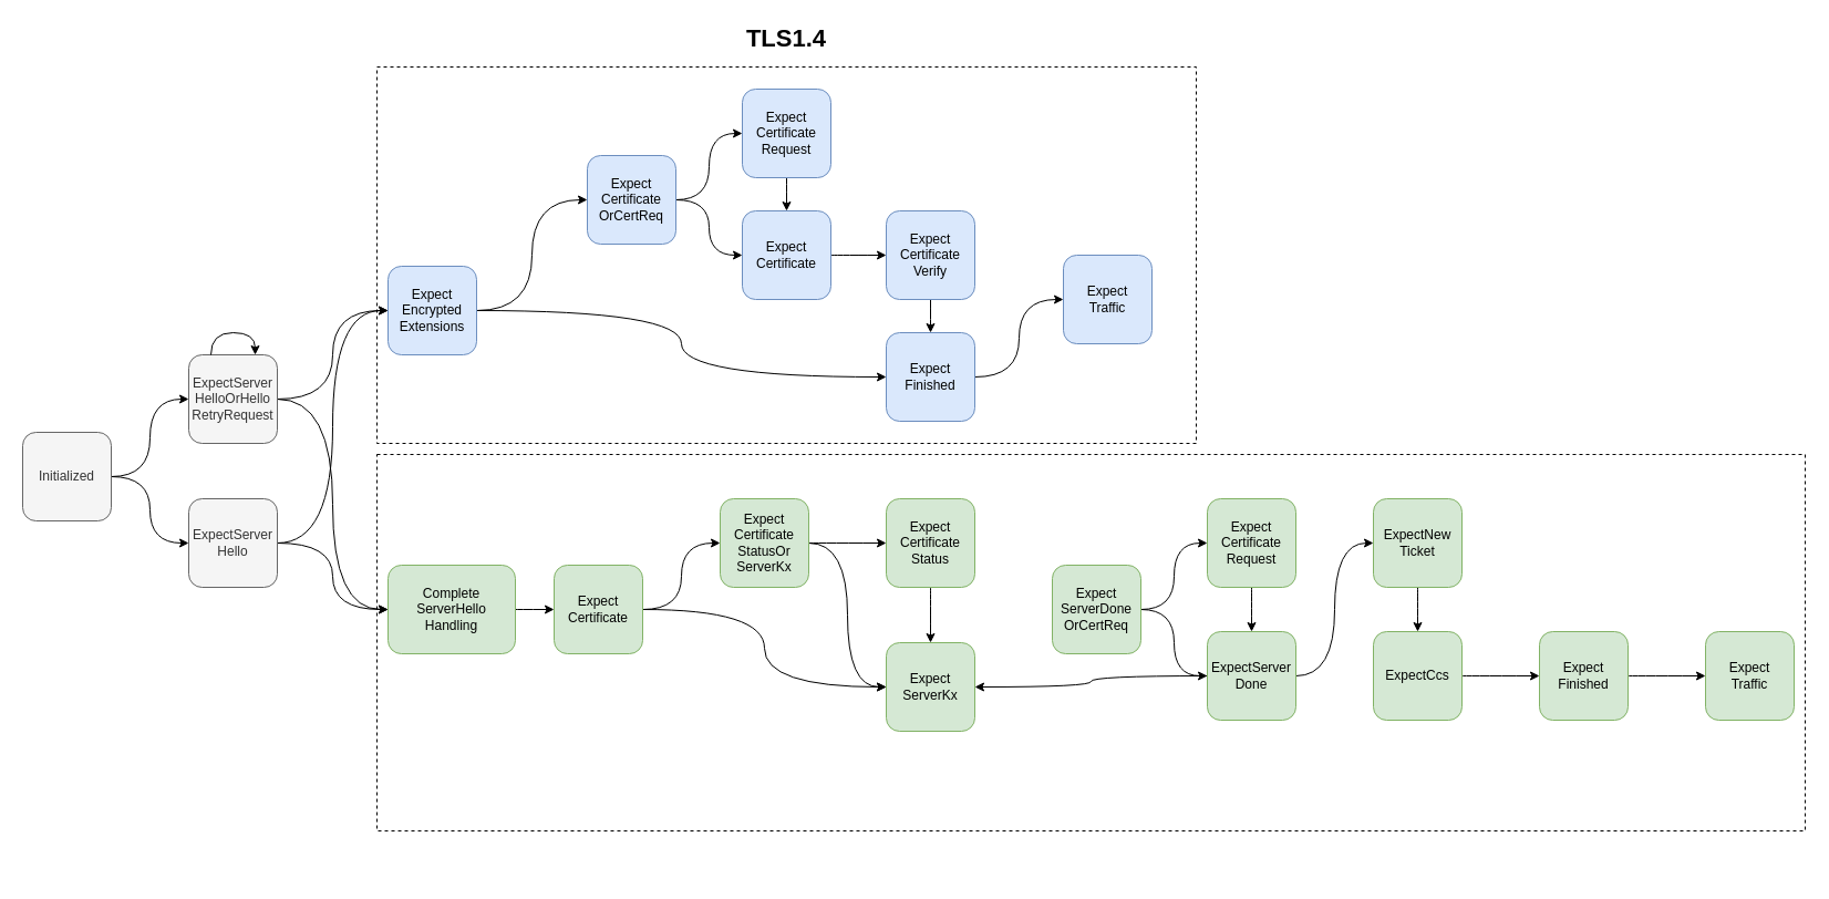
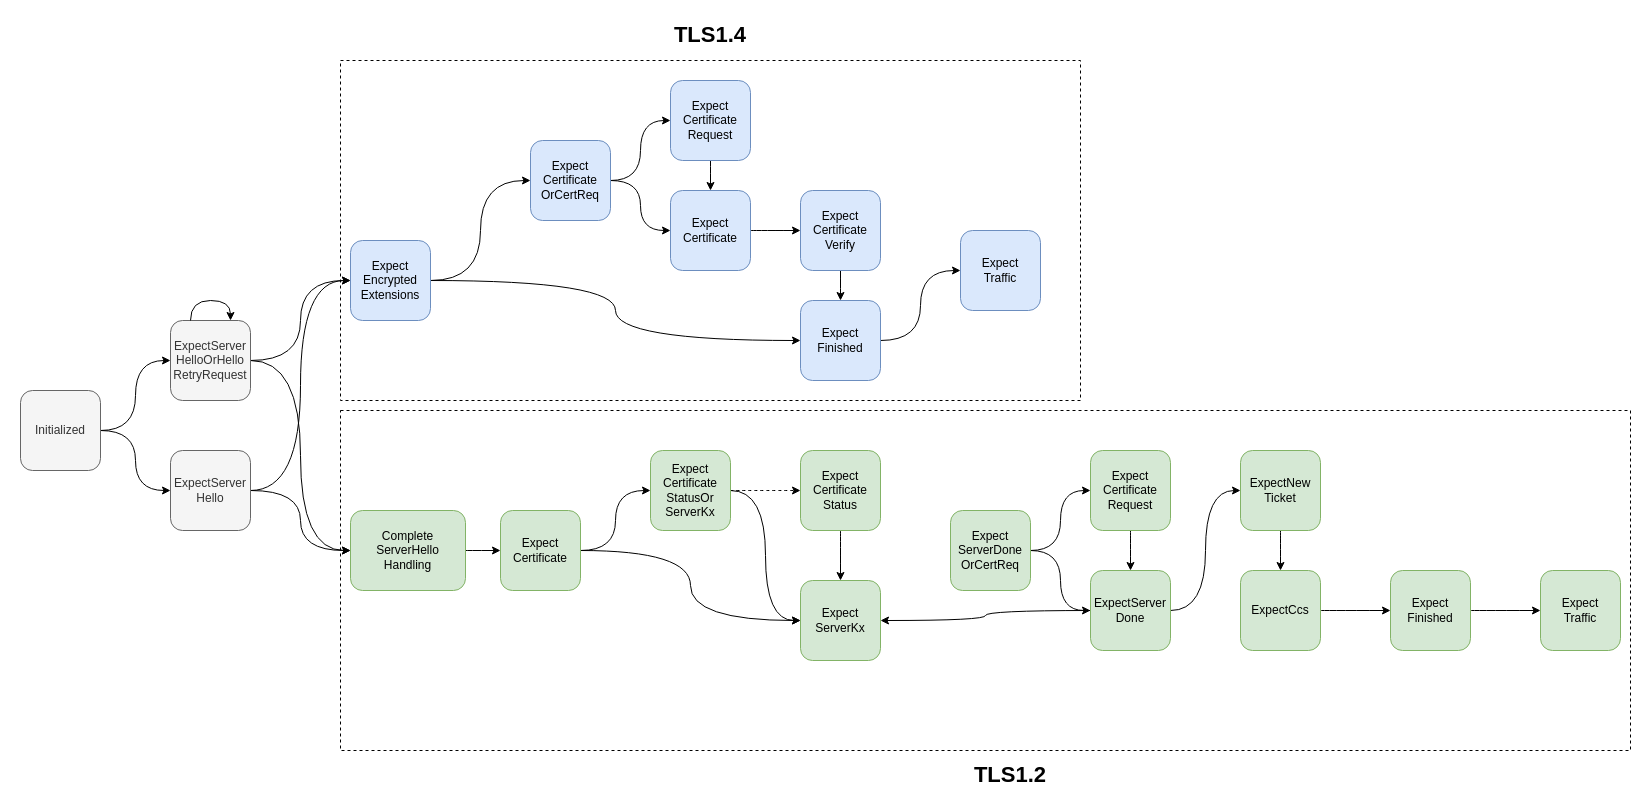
- <mxCell id="21" style="edgeStyle=orthogonalEdgeStyle;curved=1;rounded=0;orthogonalLoop=1;jettySize=auto;html=1;entryX=0;entryY=0.5;entryDx=0;entryDy=0;" edge="1" parent="1" source="23" target="25"><mxGeometry relative="1" as="geometry" /></mxCell>
+ <mxCell id="21" style="edgeStyle=orthogonalEdgeStyle;curved=1;rounded=0;orthogonalLoop=1;jettySize=auto;html=1;entryX=0;entryY=0.5;entryDx=0;entryDy=0;dashed=1;" edge="1" parent="1" source="23" target="25"><mxGeometry relative="1" as="geometry" /></mxCell>
+ <mxCell id="56" value="&lt;b&gt;&lt;font style=&quot;font-size: 22px;&quot;&gt;TLS1.2&lt;/font&gt;&lt;/b&gt;" style="text;html=1;strokeColor=none;fillColor=none;align=center;verticalAlign=middle;whiteSpace=wrap;rounded=0;dashed=1;" vertex="1" parent="1"><mxGeometry x="940" y="760" width="140" height="30" as="geometry" /></mxCell>
